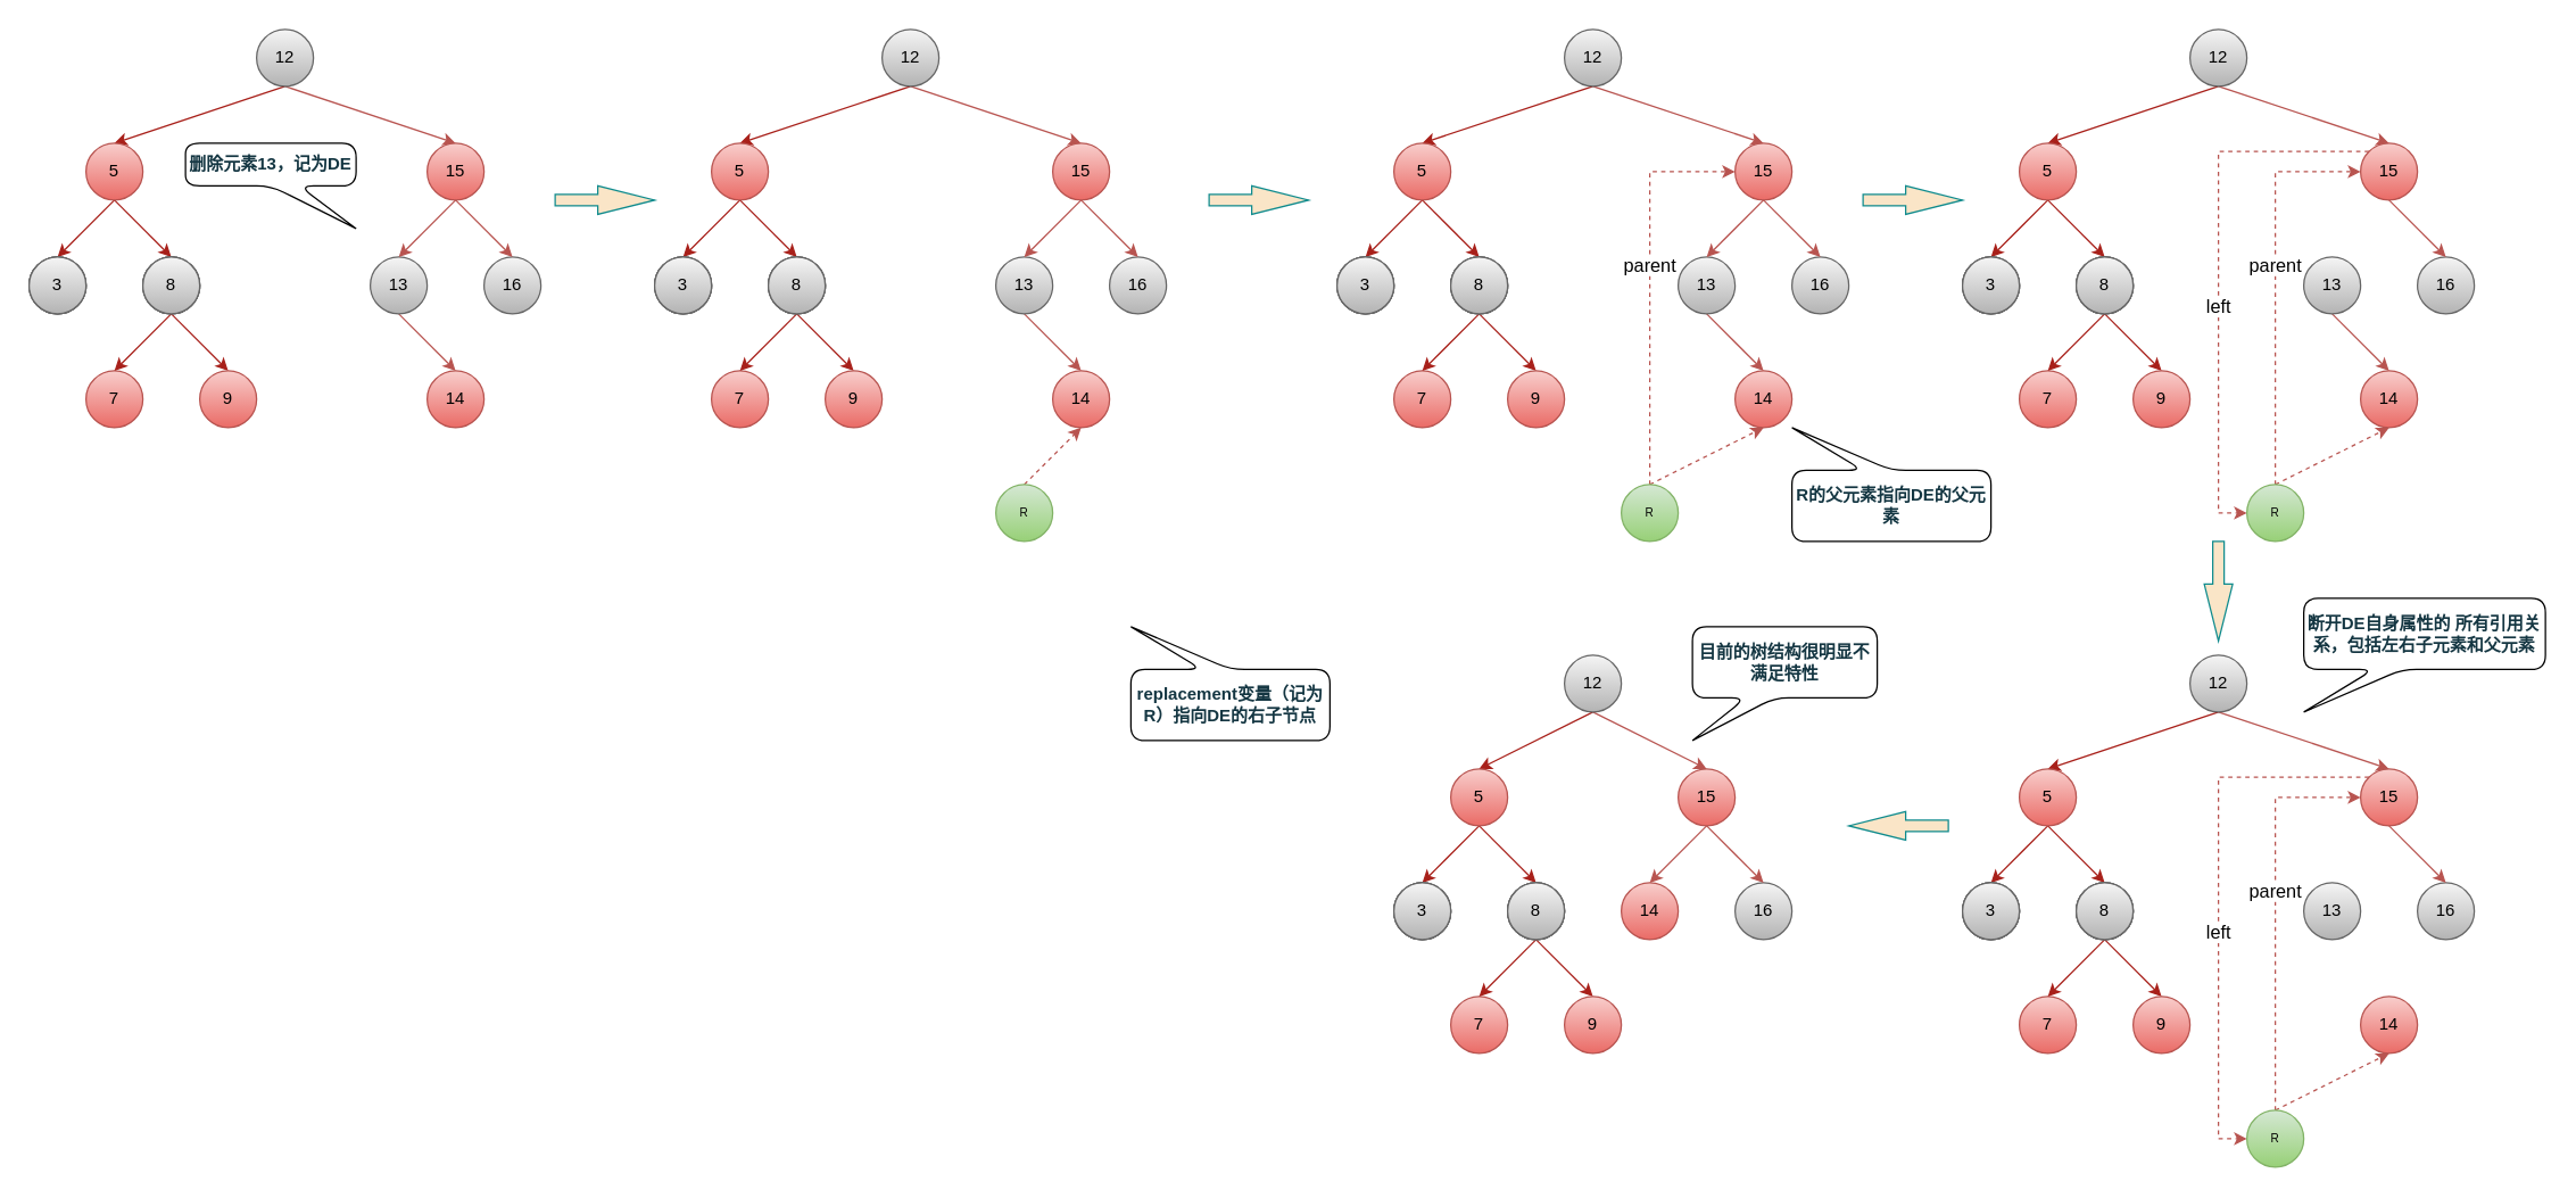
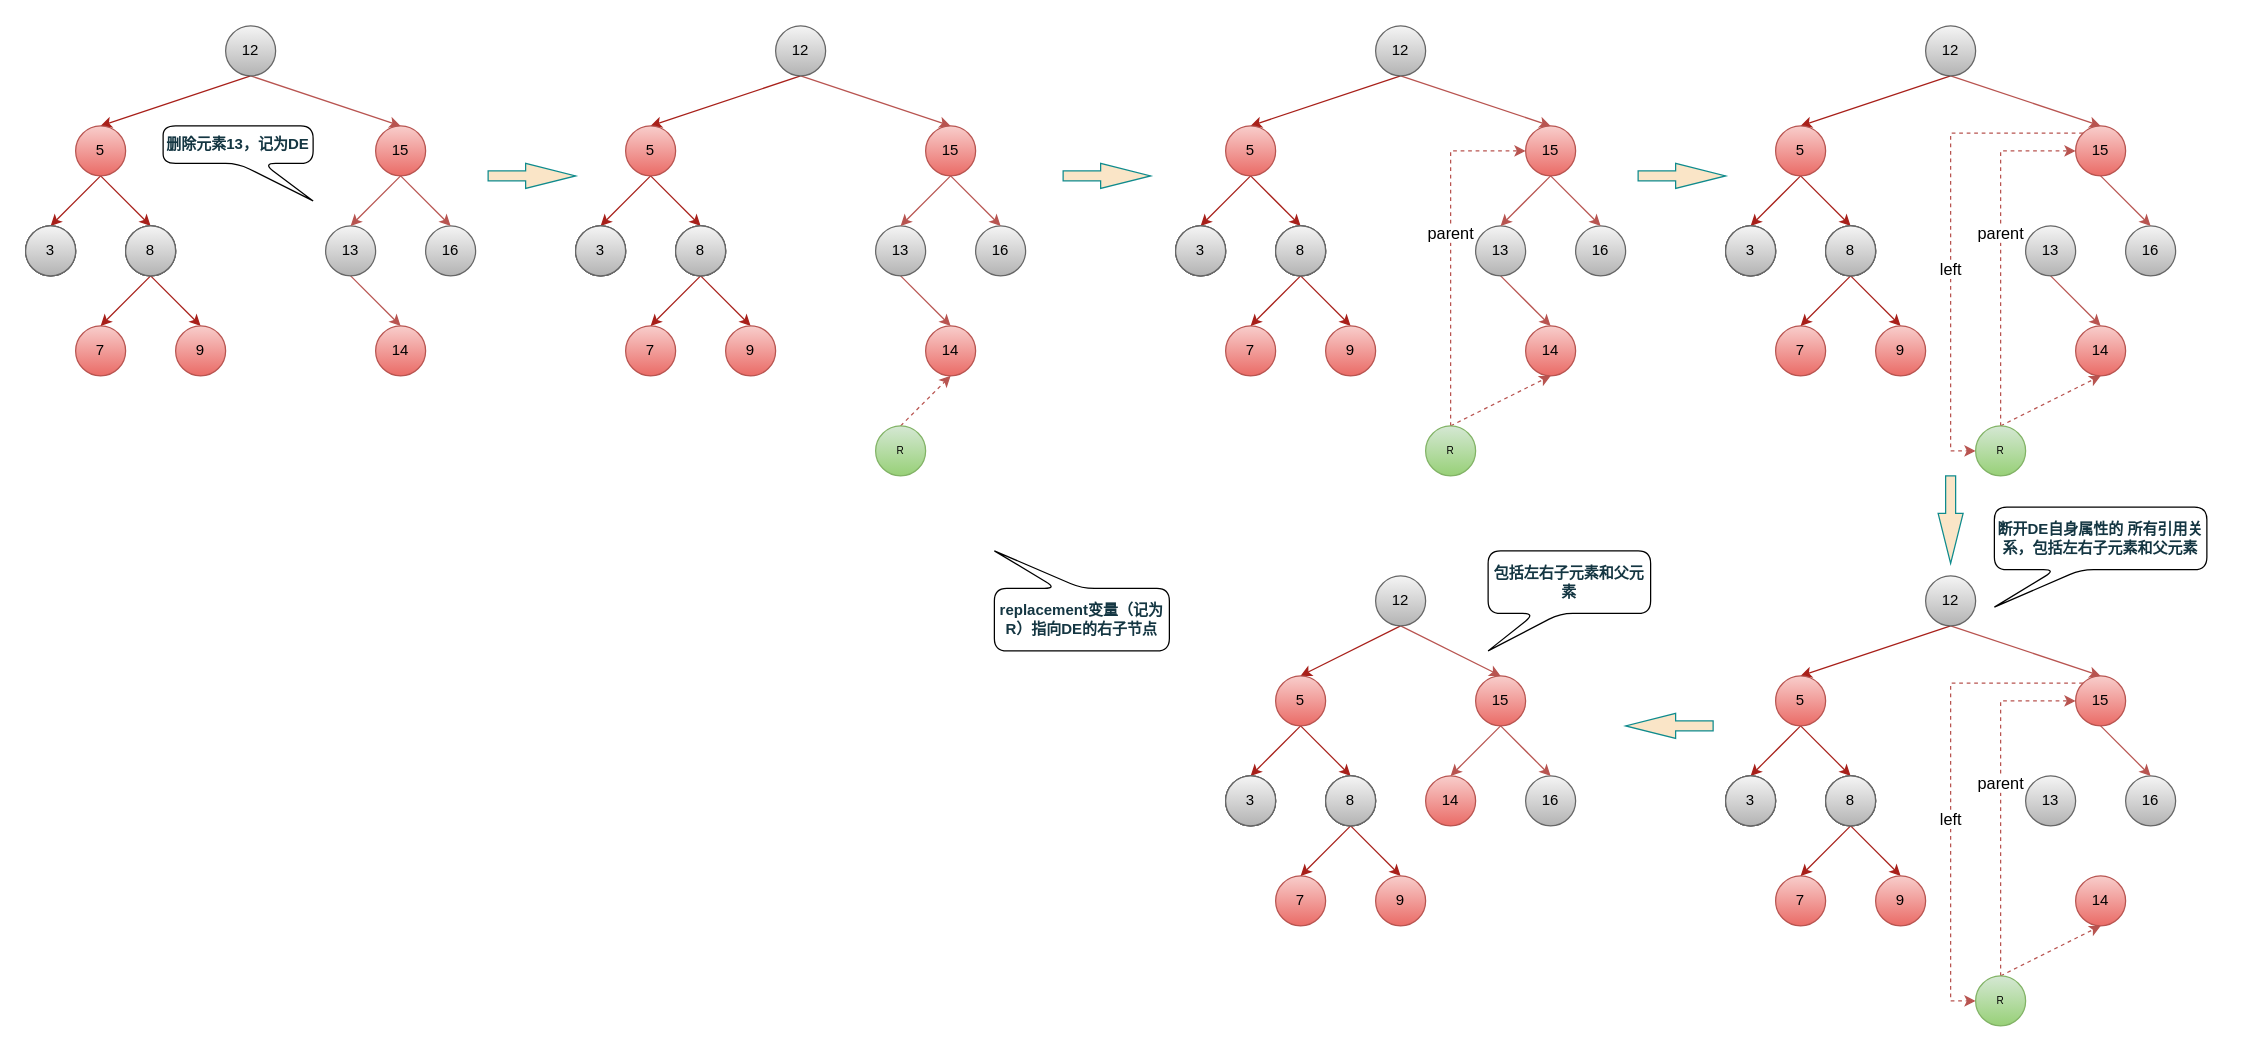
- <mxCell id="82" value="&lt;font color=&quot;#143642&quot;&gt;&lt;b&gt;R的父元素指向DE的父元素&lt;/b&gt;&lt;/font&gt;" style="shape=callout;whiteSpace=wrap;html=1;perimeter=calloutPerimeter;rounded=1;position2=1;direction=west;" vertex="1" parent="1"><mxGeometry x="1260" y="300" width="140" height="80" as="geometry" /></mxCell>
- <mxCell id="144" value="&lt;font color=&quot;#143642&quot;&gt;&lt;b&gt;断开DE自身属性的&amp;nbsp;所有引用关系，包括左右子元素和父元素&lt;/b&gt;&lt;/font&gt;" style="shape=callout;whiteSpace=wrap;html=1;perimeter=calloutPerimeter;rounded=1;position2=0;direction=east;size=30;position=0.29;" vertex="1" parent="1"><mxGeometry x="1620" y="420" width="170" height="80" as="geometry" /></mxCell>
+ <mxCell id="144" value="&lt;font color=&quot;#143642&quot;&gt;&lt;b&gt;断开DE自身属性的&amp;nbsp;所有引用关系，包括左右子元素和父元素&lt;/b&gt;&lt;/font&gt;" style="shape=callout;whiteSpace=wrap;html=1;perimeter=calloutPerimeter;rounded=1;position2=0;direction=east;size=30;position=0.29;" vertex="1" parent="1"><mxGeometry x="1595" y="405" width="170" height="80" as="geometry" /></mxCell>
- <mxCell id="174" value="&lt;font color=&quot;#143642&quot;&gt;&lt;b&gt;目前的树结构很明显不满足特性&lt;/b&gt;&lt;/font&gt;" style="shape=callout;whiteSpace=wrap;html=1;perimeter=calloutPerimeter;rounded=1;position2=0;direction=east;size=30;position=0.29;" vertex="1" parent="1"><mxGeometry x="1190" y="440" width="130" height="80" as="geometry" /></mxCell>
+ <mxCell id="174" value="&lt;font color=&quot;#143642&quot;&gt;&lt;b&gt;包括左右子元素和父元素&lt;/b&gt;&lt;/font&gt;" style="shape=callout;whiteSpace=wrap;html=1;perimeter=calloutPerimeter;rounded=1;position2=0;direction=east;size=30;position=0.29;" vertex="1" parent="1"><mxGeometry x="1190" y="440" width="130" height="80" as="geometry" /></mxCell>
